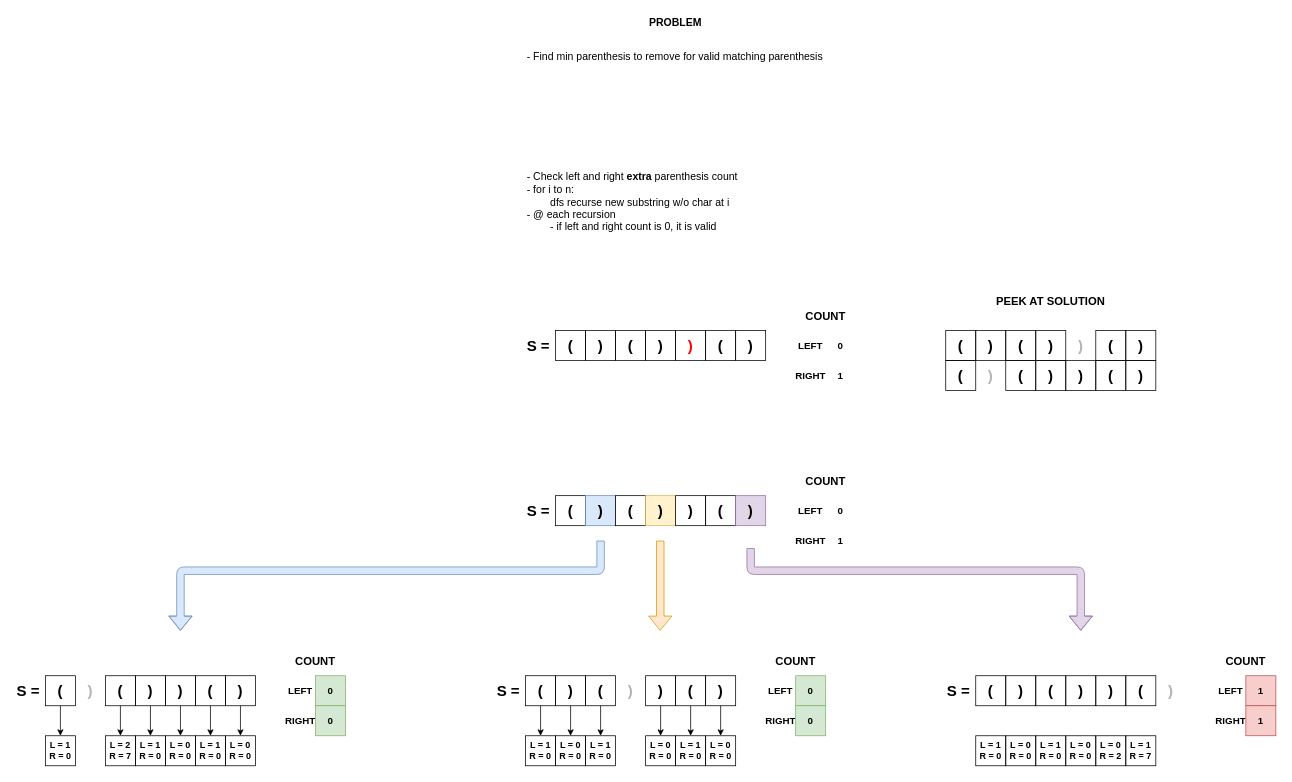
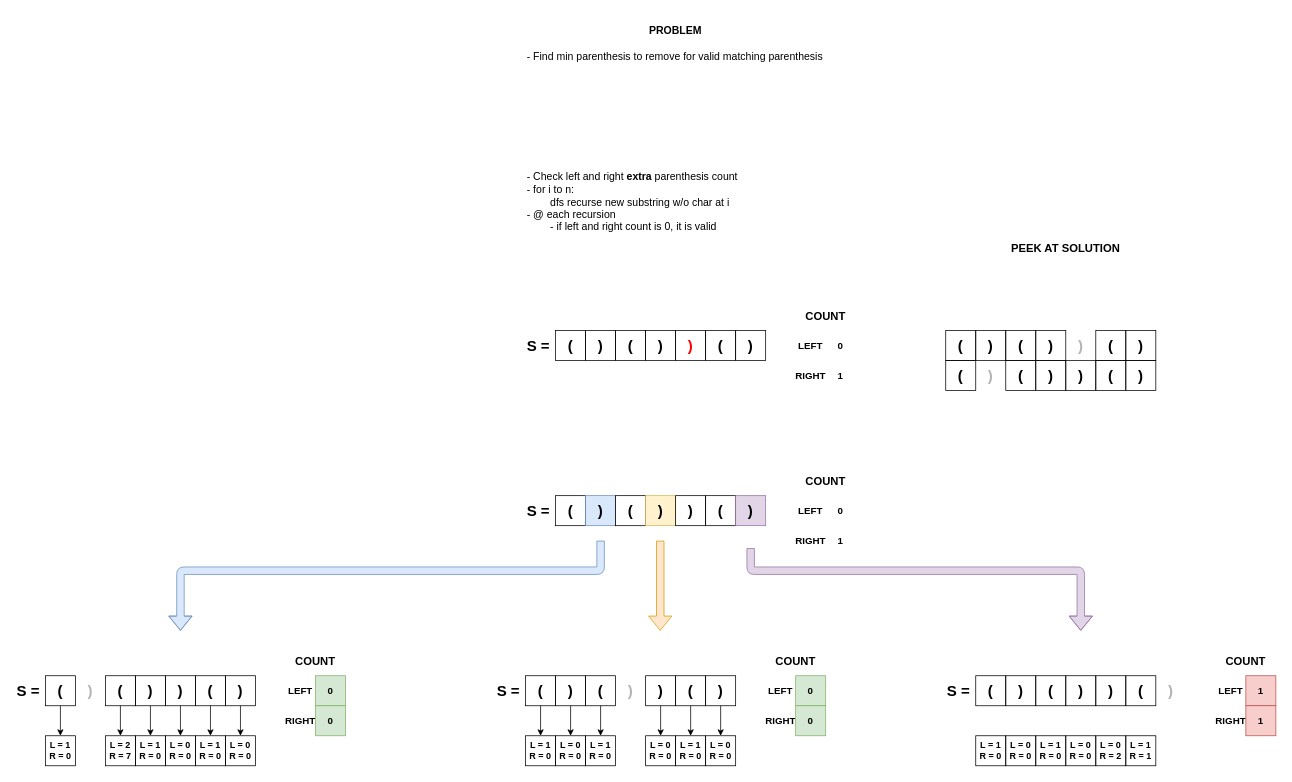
- <mxCell id="36" value="PROBLEM" style="text;html=1;strokeColor=none;fillColor=none;align=center;verticalAlign=middle;whiteSpace=wrap;rounded=0;fontStyle=1;fontSize=14;" parent="1" vertex="1"><mxGeometry x="700" y="10" width="400" height="40" as="geometry" /></mxCell>
+ <mxCell id="36" value="PROBLEM" style="text;html=1;strokeColor=none;fillColor=none;align=center;verticalAlign=middle;whiteSpace=wrap;rounded=0;fontStyle=1;fontSize=14;" parent="1" vertex="1"><mxGeometry width="400" height="40" as="geometry" x="700" y="20" /></mxCell>
- <mxCell id="65" value="PEEK AT SOLUTION" style="text;html=1;strokeColor=none;fillColor=none;align=center;verticalAlign=middle;whiteSpace=wrap;rounded=0;fontSize=15;fontStyle=1" parent="1" vertex="1"><mxGeometry x="1260" y="380" width="280" height="40" as="geometry" /></mxCell>
+ <mxCell id="65" value="PEEK AT SOLUTION" style="text;html=1;strokeColor=none;fillColor=none;align=center;verticalAlign=middle;whiteSpace=wrap;rounded=0;fontSize=15;fontStyle=1" parent="1" vertex="1"><mxGeometry x="1280" y="310" width="280" height="40" as="geometry" /></mxCell>
- <mxCell id="117" value="L = 1&lt;br&gt;R = 7" style="text;html=1;fillColor=none;align=center;verticalAlign=middle;whiteSpace=wrap;rounded=0;fontStyle=1;fontSize=12;spacingTop=0;strokeColor=#000000;" parent="1" vertex="1"><mxGeometry x="1500" y="980" width="40" height="40" as="geometry" /></mxCell>
+ <mxCell id="117" value="L = 1&lt;br&gt;R = 1" style="text;html=1;fillColor=none;align=center;verticalAlign=middle;whiteSpace=wrap;rounded=0;fontStyle=1;fontSize=12;spacingTop=0;strokeColor=#000000;" parent="1" vertex="1"><mxGeometry x="1500" y="980" width="40" height="40" as="geometry" /></mxCell>
